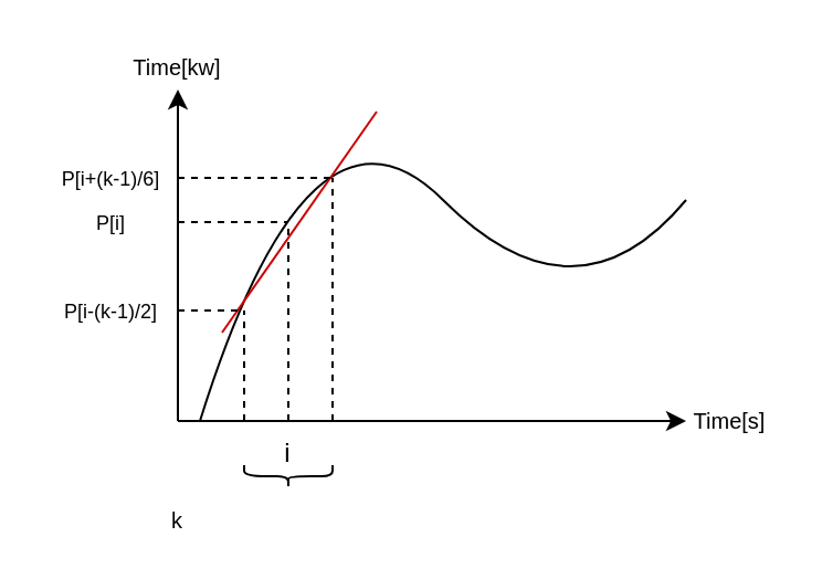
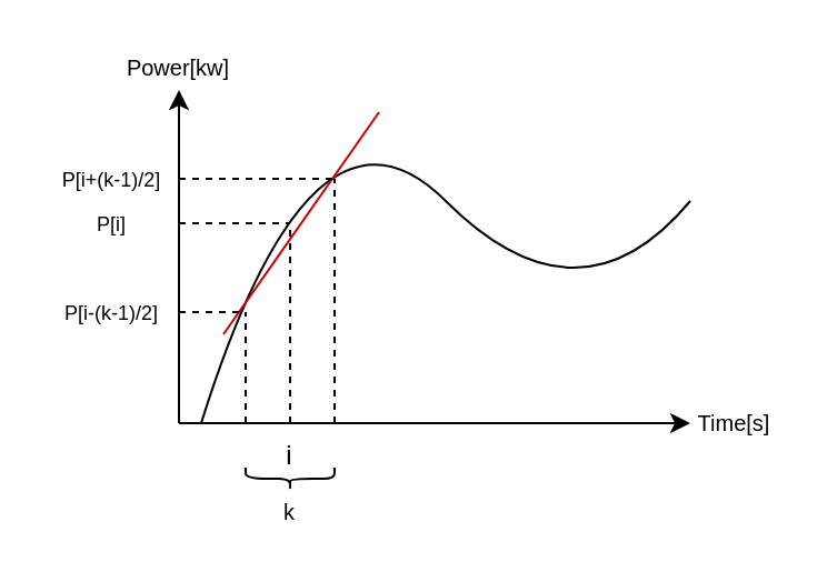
- <mxCell id="19" value="&lt;font style=&quot;font-size: 10px&quot;&gt;Time[kw]&lt;/font&gt;" style="text;html=1;strokeColor=none;fillColor=none;align=center;verticalAlign=middle;whiteSpace=wrap;rounded=0;" vertex="1" parent="1"><mxGeometry x="40" y="20" width="80" height="20" as="geometry" /></mxCell>
+ <mxCell id="19" value="&lt;font style=&quot;font-size: 10px&quot;&gt;Power[kw]&lt;/font&gt;" style="text;html=1;strokeColor=none;fillColor=none;align=center;verticalAlign=middle;whiteSpace=wrap;rounded=0;" vertex="1" parent="1"><mxGeometry x="40" y="20" width="80" height="20" as="geometry" /></mxCell>
- <mxCell id="15" value="&lt;font style=&quot;font-size: 9px&quot;&gt;P[i+(k-1)/6]&lt;/font&gt;" style="text;html=1;strokeColor=none;fillColor=none;align=center;verticalAlign=middle;whiteSpace=wrap;rounded=0;" vertex="1" parent="1"><mxGeometry x="20" y="70" width="60" height="20" as="geometry" /></mxCell>
+ <mxCell id="15" value="&lt;font style=&quot;font-size: 9px&quot;&gt;P[i+(k-1)/2]&lt;/font&gt;" style="text;html=1;strokeColor=none;fillColor=none;align=center;verticalAlign=middle;whiteSpace=wrap;rounded=0;" vertex="1" parent="1"><mxGeometry x="20" y="70" width="60" height="20" as="geometry" /></mxCell>
- <mxCell id="18" value="&lt;font style=&quot;font-size: 10px&quot;&gt;k&lt;/font&gt;" style="text;html=1;strokeColor=none;fillColor=none;align=center;verticalAlign=middle;whiteSpace=wrap;rounded=0;" vertex="1" parent="1"><mxGeometry x="60" y="225" width="40" height="20" as="geometry" /></mxCell>
+ <mxCell id="18" value="&lt;font style=&quot;font-size: 10px&quot;&gt;k&lt;/font&gt;" style="text;html=1;strokeColor=none;fillColor=none;align=center;verticalAlign=middle;whiteSpace=wrap;rounded=0;" vertex="1" parent="1"><mxGeometry x="110" y="220" width="40" height="20" as="geometry" /></mxCell>
